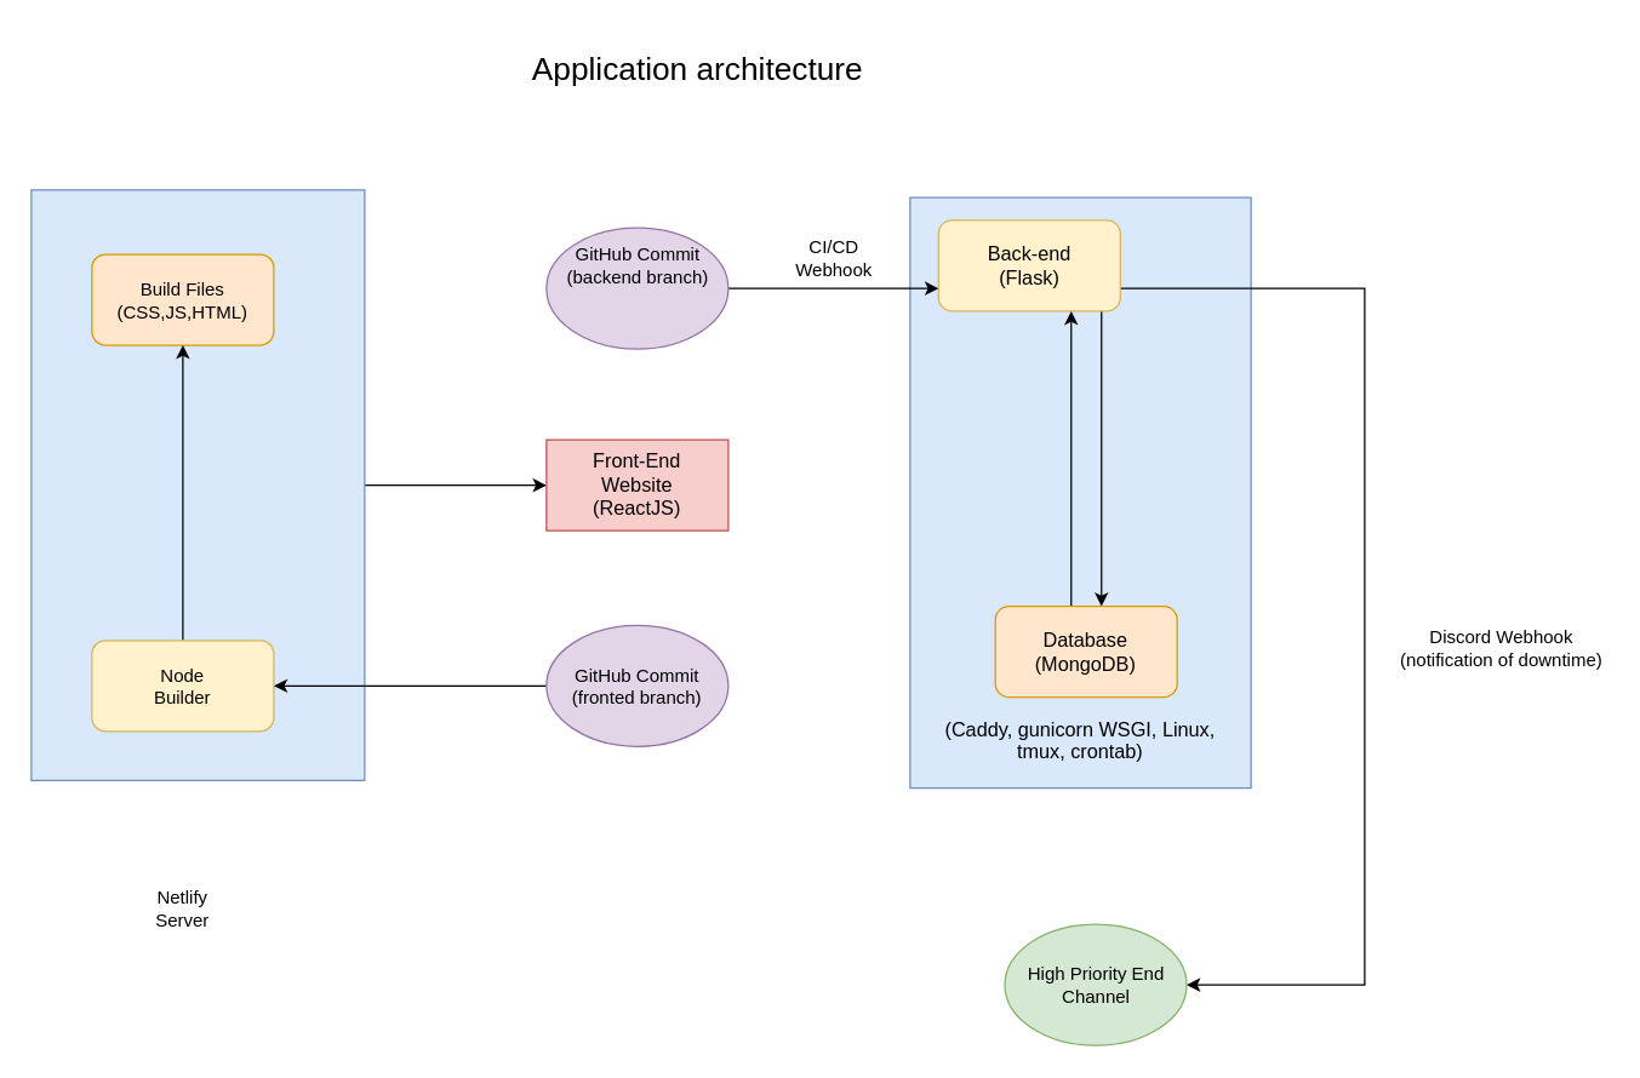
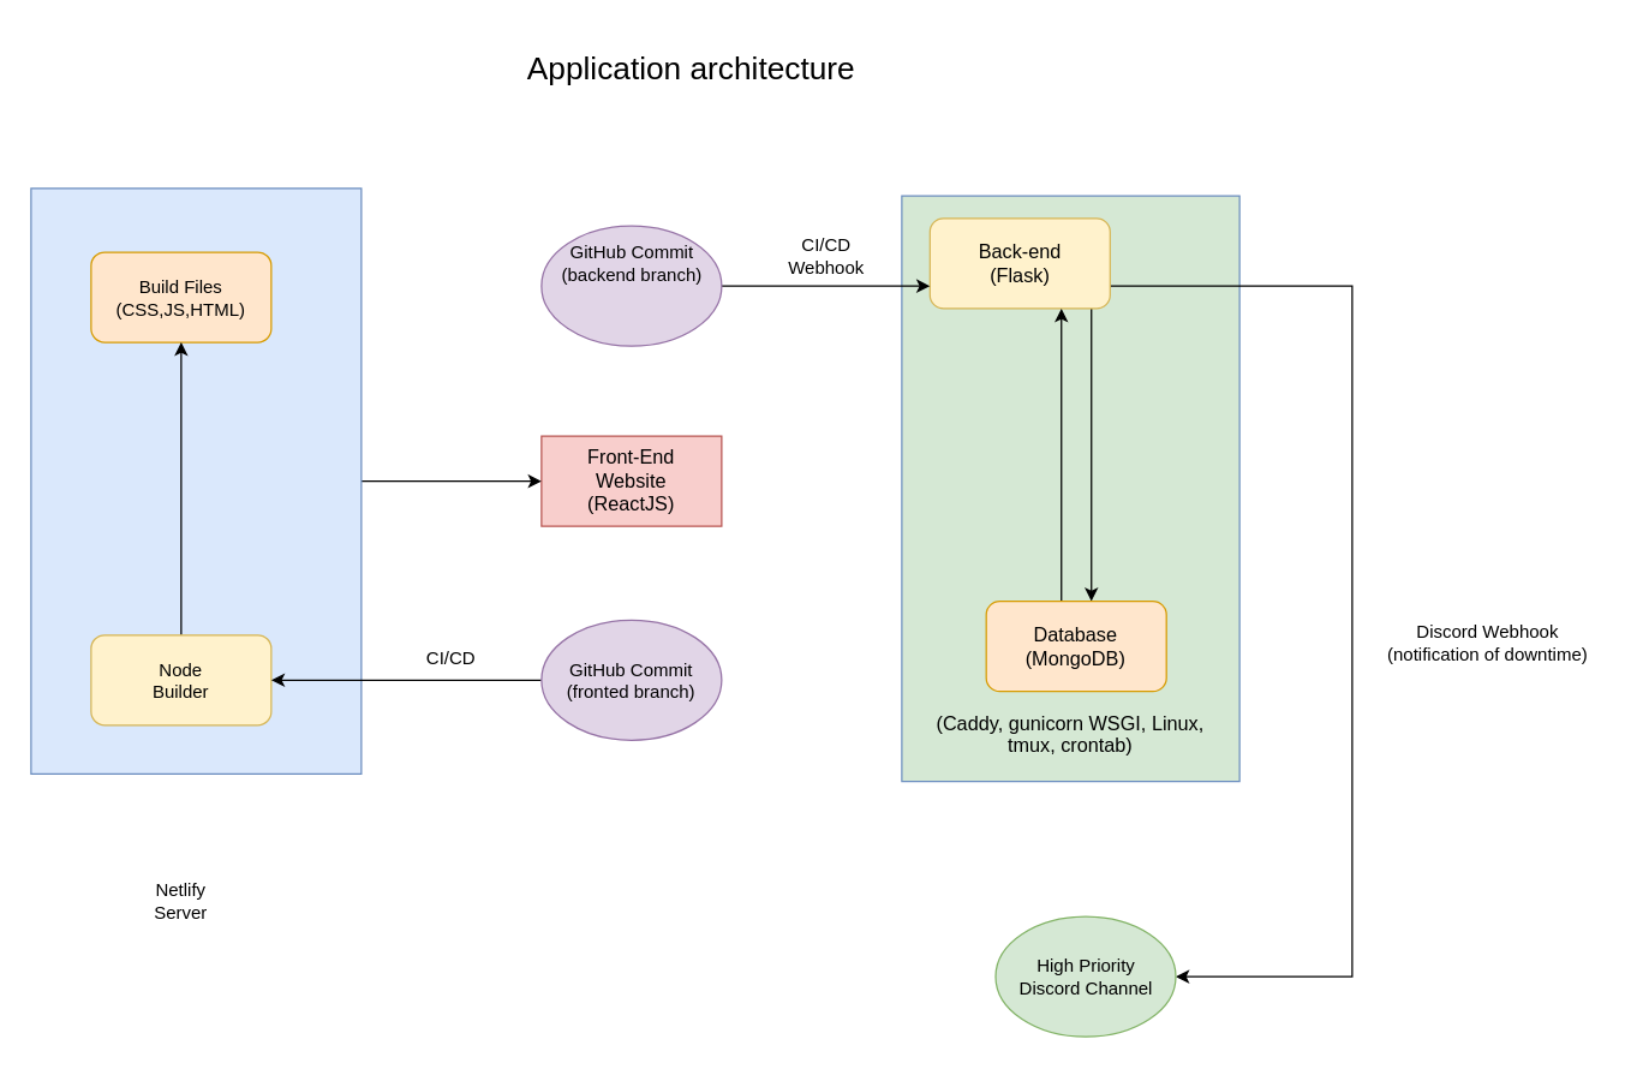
- <mxCell id="3" value="&lt;br style=&quot;font-size: 13px;&quot;&gt;&lt;br style=&quot;font-size: 13px;&quot;&gt;&lt;br style=&quot;font-size: 13px;&quot;&gt;&lt;br style=&quot;font-size: 13px;&quot;&gt;&lt;br style=&quot;font-size: 13px;&quot;&gt;&lt;br style=&quot;font-size: 13px;&quot;&gt;&lt;br style=&quot;font-size: 13px;&quot;&gt;&lt;br style=&quot;font-size: 13px;&quot;&gt;&lt;br style=&quot;font-size: 13px;&quot;&gt;&lt;br style=&quot;font-size: 13px;&quot;&gt;&lt;br style=&quot;font-size: 13px;&quot;&gt;&lt;br style=&quot;font-size: 13px;&quot;&gt;&lt;br style=&quot;font-size: 13px;&quot;&gt;&lt;br style=&quot;font-size: 13px;&quot;&gt;&lt;br style=&quot;font-size: 13px;&quot;&gt;&lt;br style=&quot;font-size: 13px;&quot;&gt;&lt;br style=&quot;font-size: 13px;&quot;&gt;&lt;br style=&quot;font-size: 13px;&quot;&gt;&lt;br style=&quot;font-size: 13px;&quot;&gt;&lt;br style=&quot;font-size: 13px;&quot;&gt;&lt;br style=&quot;font-size: 13px;&quot;&gt;(Caddy, gunicorn WSGI, Linux,&lt;br style=&quot;font-size: 13px;&quot;&gt;tmux, crontab)" style="rounded=0;whiteSpace=wrap;html=1;fillColor=#dae8fc;strokeColor=#6c8ebf;fontSize=13;" parent="1" vertex="1"><mxGeometry x="600" y="130" width="225" height="390" as="geometry" /></mxCell>
+ <mxCell id="3" value="&lt;br style=&quot;font-size: 13px;&quot;&gt;&lt;br style=&quot;font-size: 13px;&quot;&gt;&lt;br style=&quot;font-size: 13px;&quot;&gt;&lt;br style=&quot;font-size: 13px;&quot;&gt;&lt;br style=&quot;font-size: 13px;&quot;&gt;&lt;br style=&quot;font-size: 13px;&quot;&gt;&lt;br style=&quot;font-size: 13px;&quot;&gt;&lt;br style=&quot;font-size: 13px;&quot;&gt;&lt;br style=&quot;font-size: 13px;&quot;&gt;&lt;br style=&quot;font-size: 13px;&quot;&gt;&lt;br style=&quot;font-size: 13px;&quot;&gt;&lt;br style=&quot;font-size: 13px;&quot;&gt;&lt;br style=&quot;font-size: 13px;&quot;&gt;&lt;br style=&quot;font-size: 13px;&quot;&gt;&lt;br style=&quot;font-size: 13px;&quot;&gt;&lt;br style=&quot;font-size: 13px;&quot;&gt;&lt;br style=&quot;font-size: 13px;&quot;&gt;&lt;br style=&quot;font-size: 13px;&quot;&gt;&lt;br style=&quot;font-size: 13px;&quot;&gt;&lt;br style=&quot;font-size: 13px;&quot;&gt;&lt;br style=&quot;font-size: 13px;&quot;&gt;(Caddy, gunicorn WSGI, Linux,&lt;br style=&quot;font-size: 13px;&quot;&gt;tmux, crontab)" style="rounded=0;whiteSpace=wrap;html=1;fillColor=#d5e8d4;strokeColor=#6c8ebf;fontSize=13;" parent="1" vertex="1"><mxGeometry x="600" y="130" width="225" height="390" as="geometry" /></mxCell>
+ <mxCell id="28" value="CI/CD" style="text;html=1;strokeColor=none;fillColor=none;align=center;verticalAlign=middle;whiteSpace=wrap;rounded=0;" parent="1" vertex="1"><mxGeometry x="270" y="422.5" width="60" height="30" as="geometry" /></mxCell>
- <mxCell id="23" value="High Priority End Channel" style="text;html=1;strokeColor=none;fillColor=none;align=center;verticalAlign=middle;whiteSpace=wrap;rounded=0;" parent="1" vertex="1"><mxGeometry x="675.63" y="635" width="93.75" height="30" as="geometry" /></mxCell>
+ <mxCell id="23" value="High Priority Discord Channel" style="text;html=1;strokeColor=none;fillColor=none;align=center;verticalAlign=middle;whiteSpace=wrap;rounded=0;" parent="1" vertex="1"><mxGeometry x="675.63" y="635" width="93.75" height="30" as="geometry" /></mxCell>
